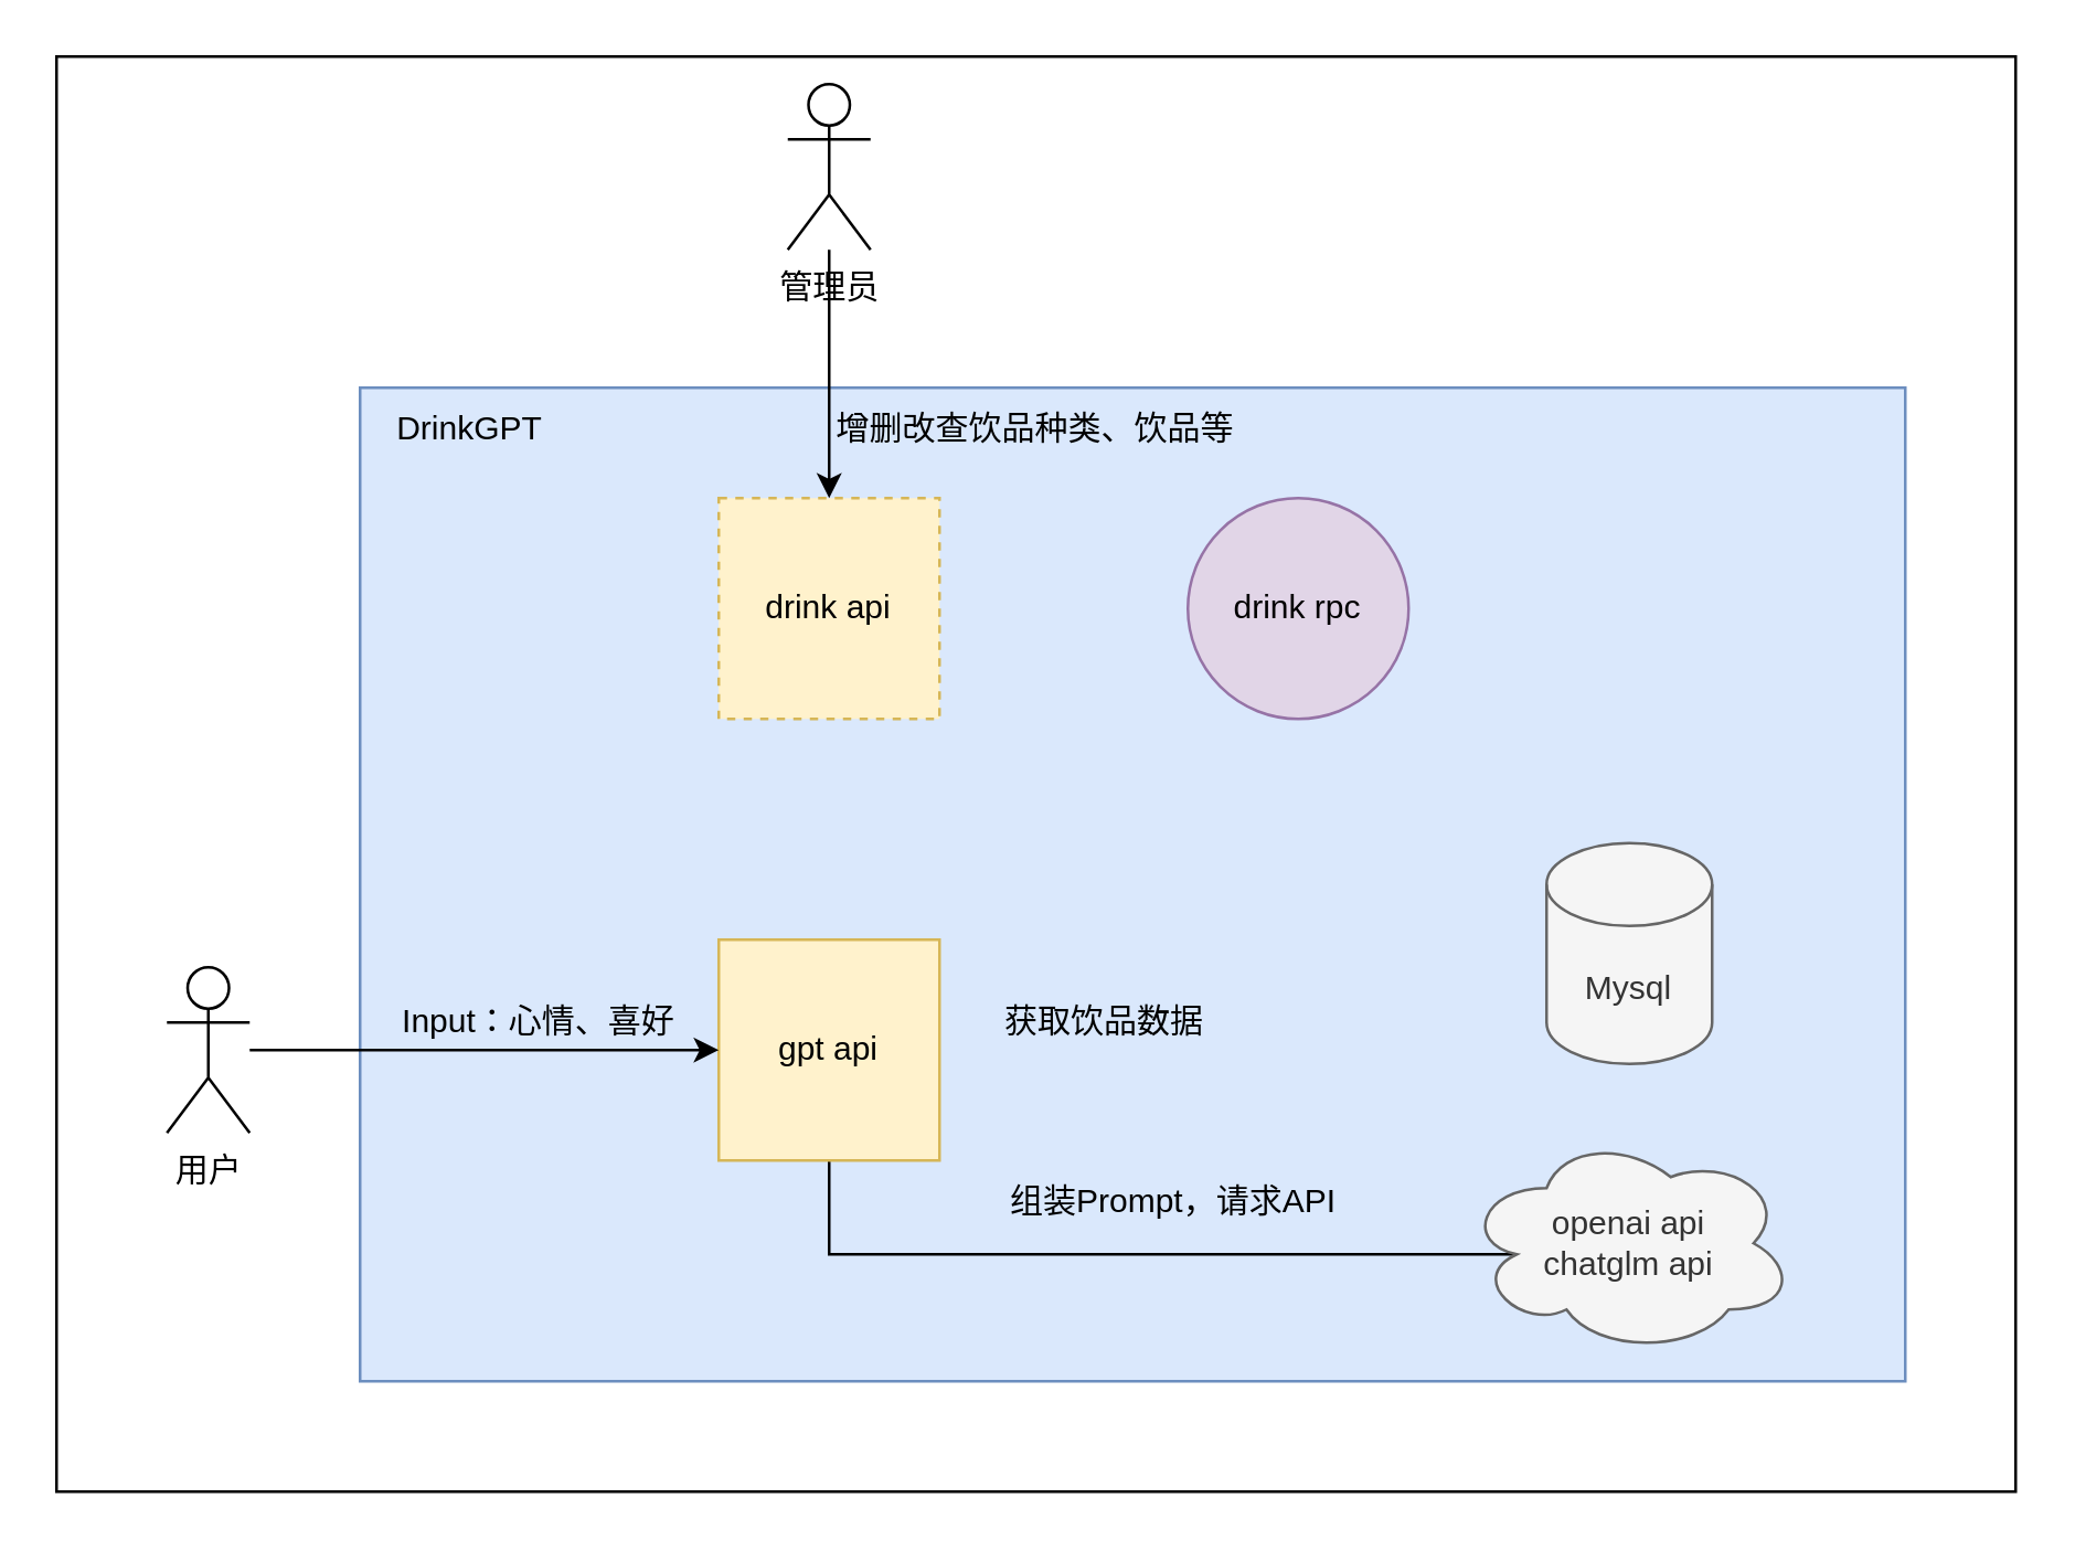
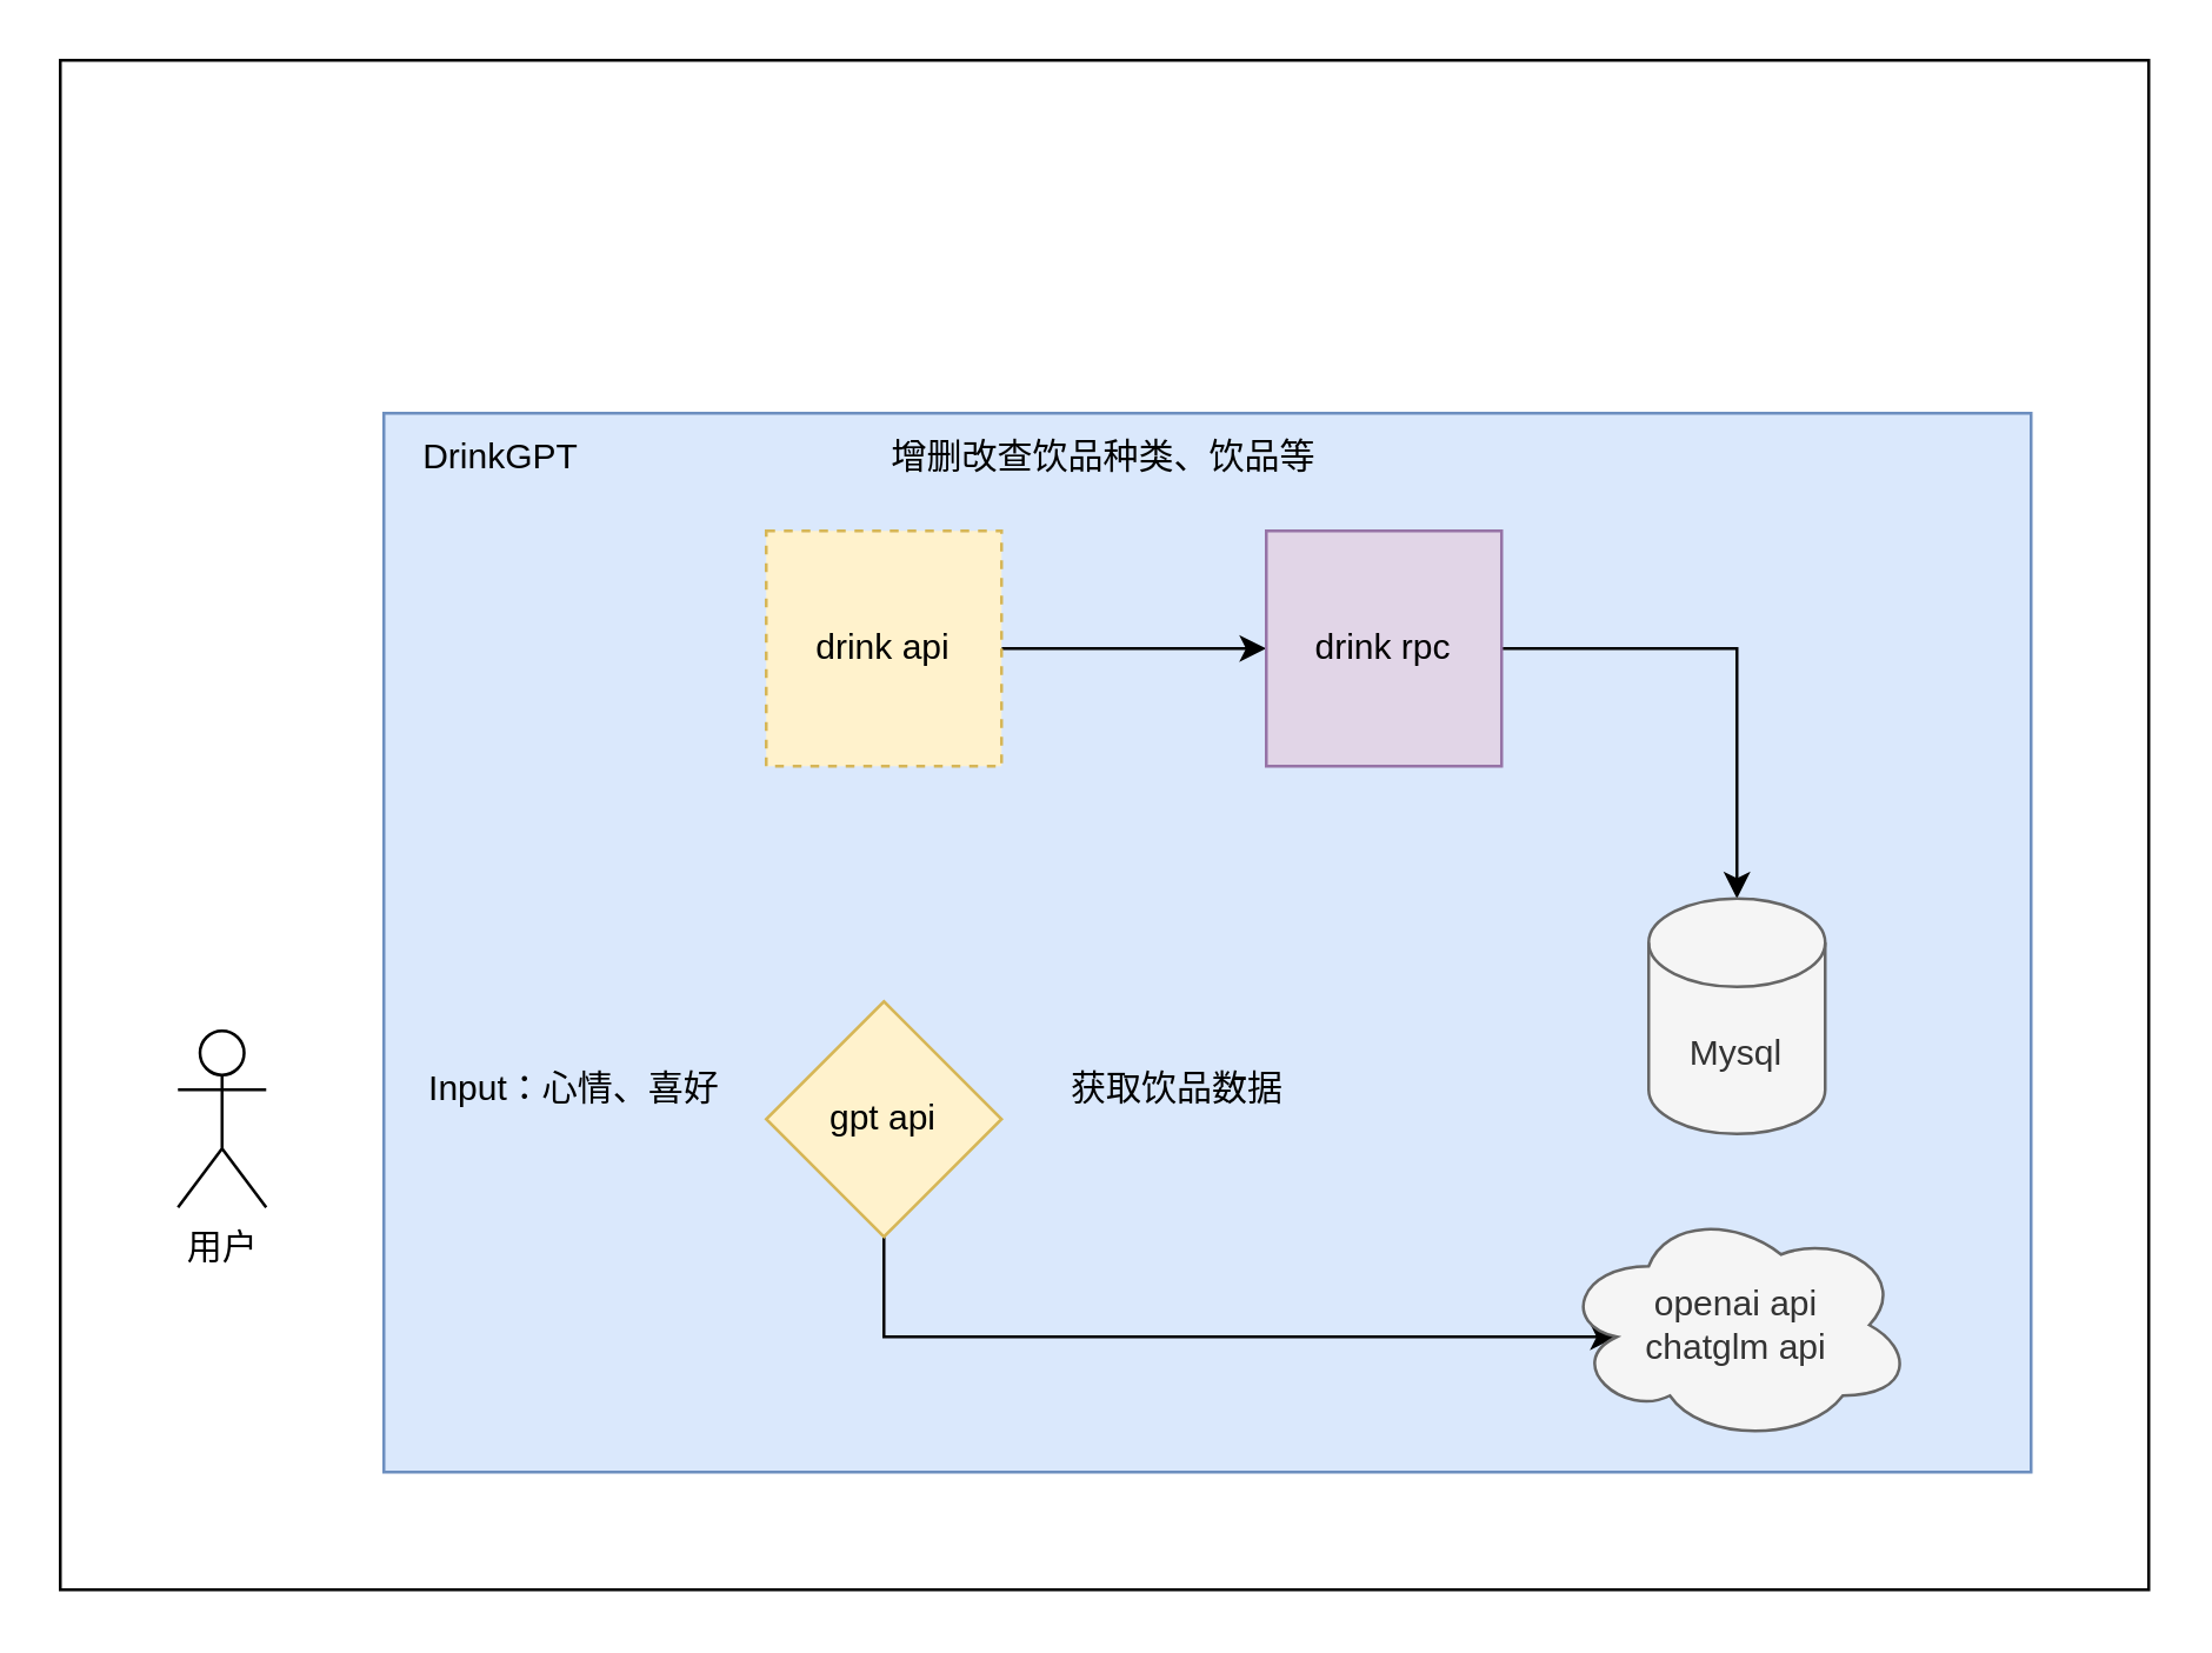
- <mxCell id="12" value="管理员&lt;br&gt;" style="shape=umlActor;verticalLabelPosition=bottom;verticalAlign=top;html=1;outlineConnect=0;" vertex="1" parent="1"><mxGeometry x="285" y="30" width="30" height="60" as="geometry" /></mxCell>
- <mxCell id="11" value="" style="edgeStyle=orthogonalEdgeStyle;rounded=0;orthogonalLoop=1;jettySize=auto;html=1;" edge="1" parent="1" source="12" target="8"><mxGeometry relative="1" as="geometry" /></mxCell>
+ <mxCell id="7" style="edgeStyle=orthogonalEdgeStyle;rounded=0;orthogonalLoop=1;jettySize=auto;html=1;exitX=1;exitY=0.5;exitDx=0;exitDy=0;" edge="1" parent="1" source="8" target="10"><mxGeometry relative="1" as="geometry" /></mxCell>
- <mxCell id="10" value="drink rpc" style="ellipse;whiteSpace=wrap;html=1;aspect=fixed;fillColor=#e1d5e7;strokeColor=#9673a6;" vertex="1" parent="1"><mxGeometry x="430" y="180" width="80" height="80" as="geometry" /></mxCell>
+ <mxCell id="10" value="drink rpc" style="whiteSpace=wrap;html=1;aspect=fixed;fillColor=#e1d5e7;strokeColor=#9673a6;" vertex="1" parent="1"><mxGeometry x="430" y="180" width="80" height="80" as="geometry" /></mxCell>
+ <mxCell id="9" style="edgeStyle=orthogonalEdgeStyle;rounded=0;orthogonalLoop=1;jettySize=auto;html=1;exitX=1;exitY=0.5;exitDx=0;exitDy=0;" edge="1" parent="1" source="10" target="13"><mxGeometry relative="1" as="geometry" /></mxCell>
- <mxCell id="15" value="" style="edgeStyle=orthogonalEdgeStyle;rounded=0;orthogonalLoop=1;jettySize=auto;html=1;entryX=0;entryY=0.5;entryDx=0;entryDy=0;" edge="1" parent="1" source="16" target="5"><mxGeometry relative="1" as="geometry"><Array as="points" /></mxGeometry></mxCell>
- <mxCell id="5" value="gpt api" style="whiteSpace=wrap;html=1;aspect=fixed;fillColor=#fff2cc;strokeColor=#d6b656;" vertex="1" parent="1"><mxGeometry x="260" y="340" width="80" height="80" as="geometry" /></mxCell>
+ <mxCell id="5" value="gpt api" style="rhombus;whiteSpace=wrap;html=1;aspect=fixed;fillColor=#fff2cc;strokeColor=#d6b656;" vertex="1" parent="1"><mxGeometry x="260" y="340" width="80" height="80" as="geometry" /></mxCell>
- <mxCell id="19" value="组装Prompt，请求API" style="text;html=1;strokeColor=none;fillColor=none;align=center;verticalAlign=middle;whiteSpace=wrap;rounded=0;" vertex="1" parent="1"><mxGeometry x="360" y="420" width="130" height="30" as="geometry" /></mxCell>
- <mxCell id="4" style="edgeStyle=orthogonalEdgeStyle;rounded=0;orthogonalLoop=1;jettySize=auto;html=1;exitX=0.5;exitY=1;exitDx=0;exitDy=0;entryX=0.16;entryY=0.55;entryDx=0;entryDy=0;entryPerimeter=0;endArrow=none;" edge="1" parent="1" source="5" target="18"><mxGeometry relative="1" as="geometry" /></mxCell>
+ <mxCell id="4" style="edgeStyle=orthogonalEdgeStyle;rounded=0;orthogonalLoop=1;jettySize=auto;html=1;exitX=0.5;exitY=1;exitDx=0;exitDy=0;entryX=0.16;entryY=0.55;entryDx=0;entryDy=0;entryPerimeter=0;" edge="1" parent="1" source="5" target="18"><mxGeometry relative="1" as="geometry" /></mxCell>
